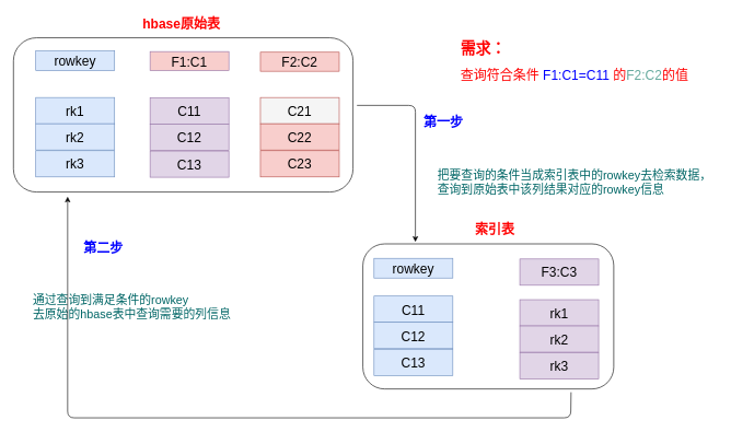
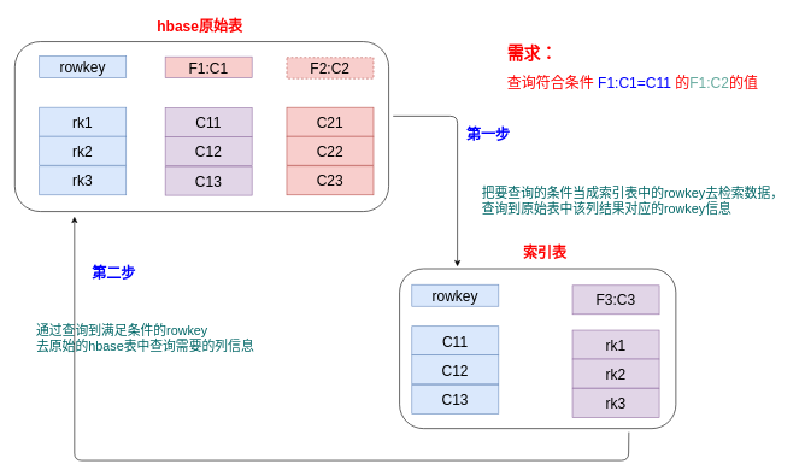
- <mxCell id="18" value="&lt;font color=&quot;#ff0000&quot;&gt;&lt;b&gt;&lt;font style=&quot;font-size: 23px&quot;&gt;需求：&lt;/font&gt;&lt;/b&gt;&lt;br&gt;&lt;br&gt;&lt;span style=&quot;font-size: 20px&quot;&gt;查询符合条件 &lt;/span&gt;&lt;/font&gt;&lt;font style=&quot;font-size: 20px&quot; color=&quot;#0000ff&quot;&gt;F1:C1=C11&lt;/font&gt;&lt;font style=&quot;font-size: 20px&quot; color=&quot;#ff0000&quot;&gt; 的&lt;/font&gt;&lt;font style=&quot;font-size: 20px&quot; color=&quot;#67ab9f&quot;&gt;F2:C2&lt;/font&gt;&lt;font style=&quot;font-size: 20px&quot; color=&quot;#ff0000&quot;&gt;的值&lt;br&gt;&lt;/font&gt;" style="text;html=1;resizable=0;points=[];autosize=1;align=left;verticalAlign=top;spacingTop=-4;" vertex="1" parent="1"><mxGeometry x="698.5" y="58" width="357" height="49" as="geometry" /></mxCell>
+ <mxCell id="18" value="&lt;font color=&quot;#ff0000&quot;&gt;&lt;b&gt;&lt;font style=&quot;font-size: 23px&quot;&gt;需求：&lt;/font&gt;&lt;/b&gt;&lt;br&gt;&lt;br&gt;&lt;span style=&quot;font-size: 20px&quot;&gt;查询符合条件 &lt;/span&gt;&lt;/font&gt;&lt;font style=&quot;font-size: 20px&quot; color=&quot;#0000ff&quot;&gt;F1:C1=C11&lt;/font&gt;&lt;font style=&quot;font-size: 20px&quot; color=&quot;#ff0000&quot;&gt; 的&lt;/font&gt;&lt;font style=&quot;font-size: 20px&quot; color=&quot;#67ab9f&quot;&gt;F1:C2&lt;/font&gt;&lt;font style=&quot;font-size: 20px&quot; color=&quot;#ff0000&quot;&gt;的值&lt;br&gt;&lt;/font&gt;" style="text;html=1;resizable=0;points=[];autosize=1;align=left;verticalAlign=top;spacingTop=-4;" vertex="1" parent="1"><mxGeometry x="698.5" y="58" width="357" height="49" as="geometry" /></mxCell>
- <mxCell id="10" value="&lt;font style=&quot;font-size: 20px&quot;&gt;F2:C2&lt;/font&gt;" style="rounded=0;whiteSpace=wrap;html=1;fillColor=#f8cecc;strokeColor=#b85450;" vertex="1" parent="1"><mxGeometry x="396" y="79" width="120" height="29" as="geometry" /></mxCell>
+ <mxCell id="10" value="&lt;font style=&quot;font-size: 20px&quot;&gt;F2:C2&lt;/font&gt;" style="rounded=0;whiteSpace=wrap;html=1;fillColor=#f8cecc;strokeColor=#b85450;dashed=1;" vertex="1" parent="1"><mxGeometry x="396" y="79" width="120" height="29" as="geometry" /></mxCell>
- <mxCell id="14" value="&lt;font style=&quot;font-size: 20px&quot;&gt;C21&lt;/font&gt;" style="rounded=0;whiteSpace=wrap;html=1;fillColor=#f5f5f5;strokeColor=#b85450;" vertex="1" parent="1"><mxGeometry x="396" y="148" width="120" height="40" as="geometry" /></mxCell>
+ <mxCell id="14" value="&lt;font style=&quot;font-size: 20px&quot;&gt;C21&lt;/font&gt;" style="rounded=0;whiteSpace=wrap;html=1;fillColor=#f8cecc;strokeColor=#b85450;" vertex="1" parent="1"><mxGeometry x="396" y="148" width="120" height="40" as="geometry" /></mxCell>
